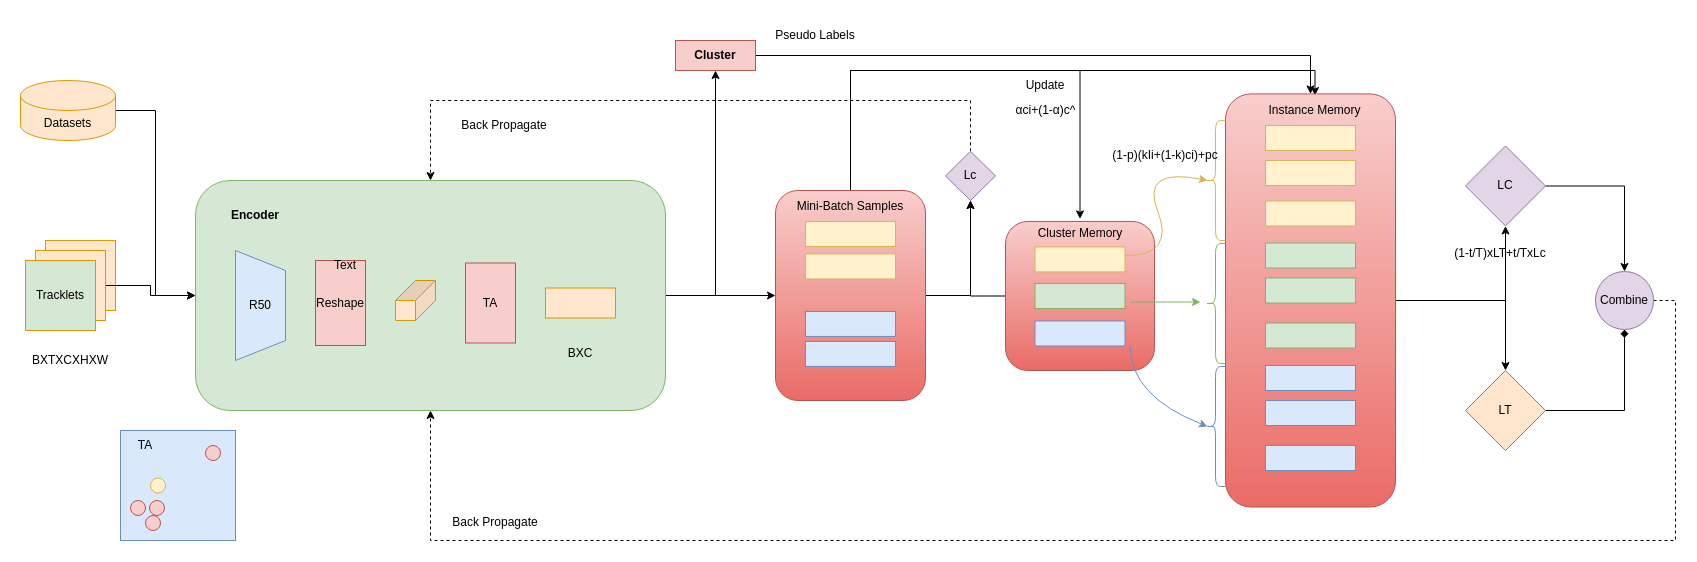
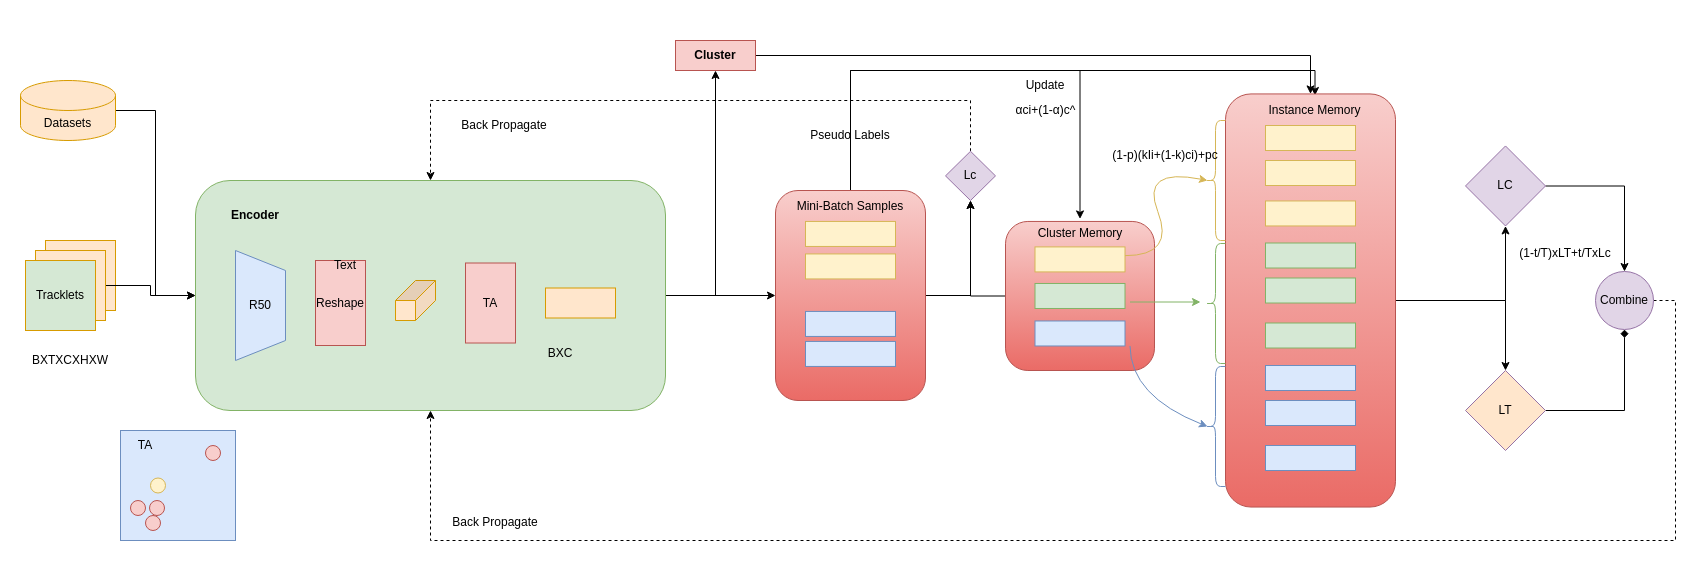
- <mxCell id="45" value="Pseudo Labels" style="text;html=1;strokeColor=none;fillColor=none;align=center;verticalAlign=middle;whiteSpace=wrap;rounded=0;" vertex="1" parent="1"><mxGeometry x="765" y="20" width="100" height="30" as="geometry" /></mxCell>
+ <mxCell id="45" value="Pseudo Labels" style="text;html=1;strokeColor=none;fillColor=none;align=center;verticalAlign=middle;whiteSpace=wrap;rounded=0;" vertex="1" parent="1"><mxGeometry x="800" y="120" width="100" height="30" as="geometry" /></mxCell>
- <mxCell id="70" value="(1-t/T)xLT+t/TxLc" style="text;html=1;strokeColor=none;fillColor=none;align=center;verticalAlign=middle;whiteSpace=wrap;rounded=0;" vertex="1" parent="1"><mxGeometry x="1440" y="237.5" width="120" height="30" as="geometry" /></mxCell>
+ <mxCell id="70" value="(1-t/T)xLT+t/TxLc" style="text;html=1;strokeColor=none;fillColor=none;align=center;verticalAlign=middle;whiteSpace=wrap;rounded=0;" vertex="1" parent="1"><mxGeometry x="1505" y="237.5" width="120" height="30" as="geometry" /></mxCell>
- <mxCell id="46" value="BXC" style="text;html=1;strokeColor=none;fillColor=none;align=center;verticalAlign=middle;whiteSpace=wrap;rounded=0;" vertex="1" parent="1"><mxGeometry x="550" y="338.44" width="60" height="30" as="geometry" /></mxCell>
+ <mxCell id="46" value="BXC" style="text;html=1;strokeColor=none;fillColor=none;align=center;verticalAlign=middle;whiteSpace=wrap;rounded=0;" vertex="1" parent="1"><mxGeometry x="530" y="338.44" width="60" height="30" as="geometry" /></mxCell>
